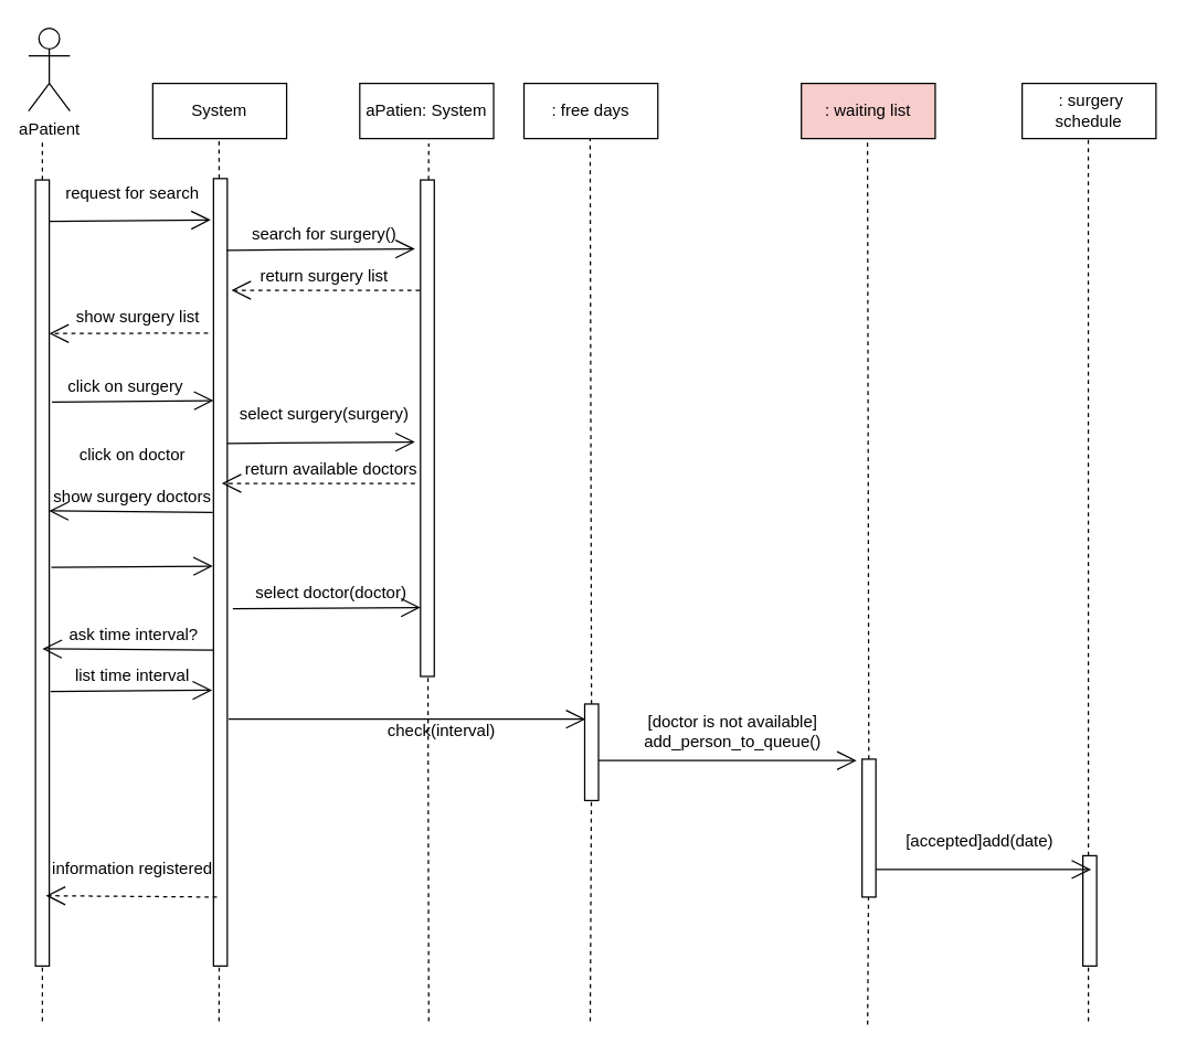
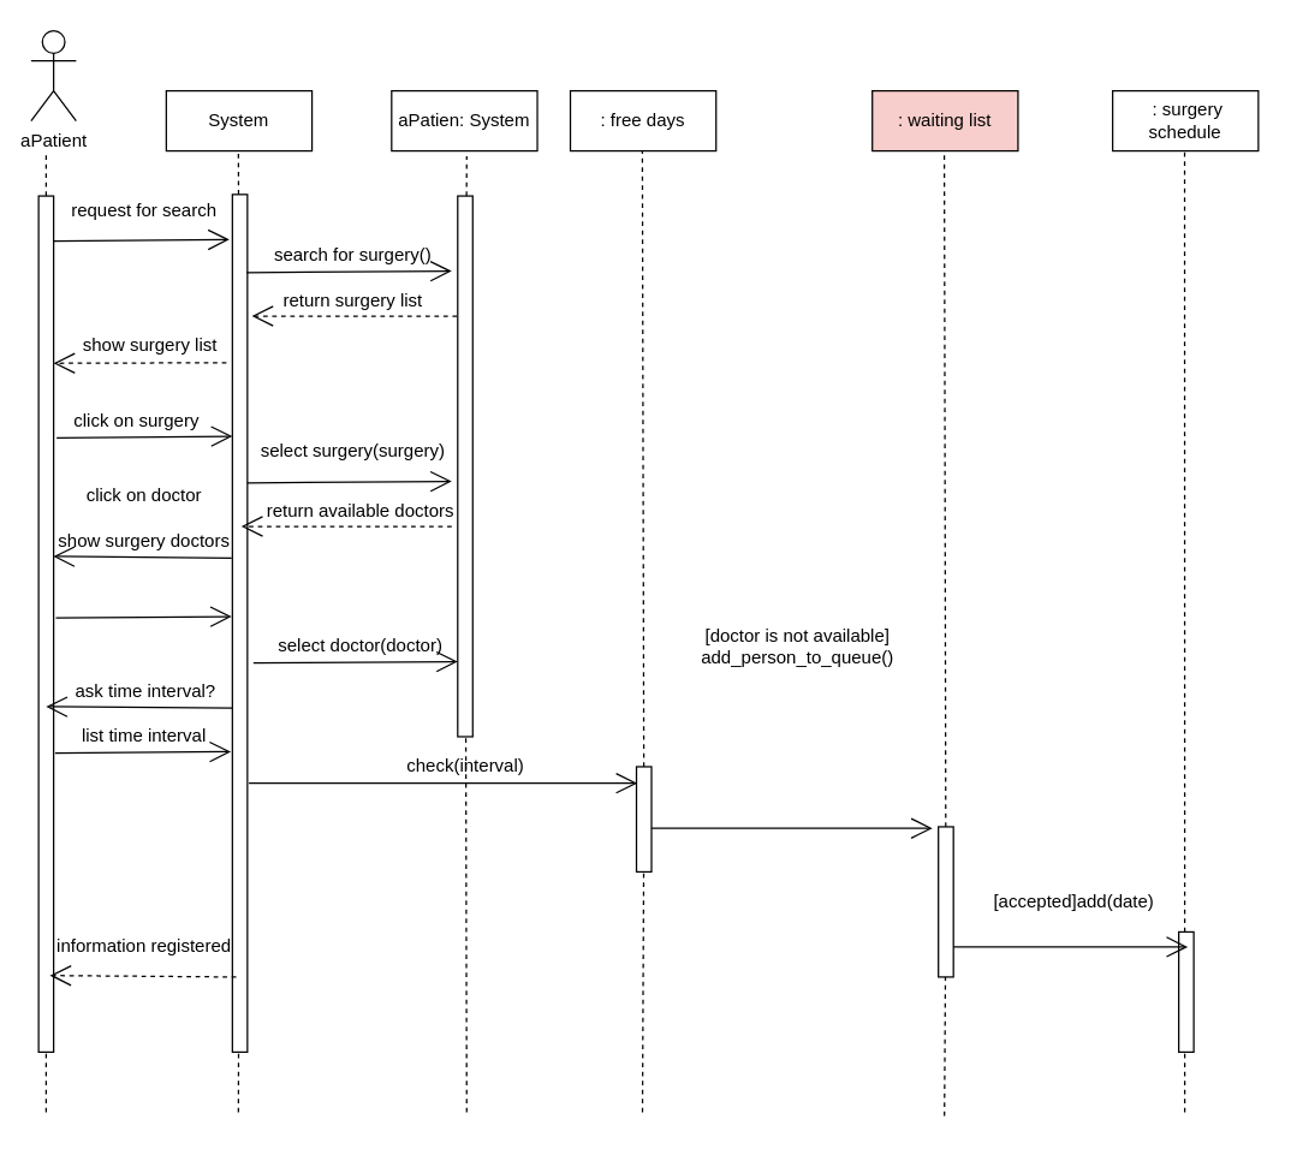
- <mxCell id="39" value="check(interval)" style="text;html=1;align=center;verticalAlign=middle;resizable=0;points=[];;autosize=1;" parent="1" vertex="1"><mxGeometry x="274" y="520" width="90" height="20" as="geometry" /></mxCell>
+ <mxCell id="39" value="check(interval)" style="text;html=1;align=center;verticalAlign=middle;resizable=0;points=[];;autosize=1;" parent="1" vertex="1"><mxGeometry x="264" y="500" width="90" height="20" as="geometry" /></mxCell>
- <mxCell id="46" value="[doctor is not available]&lt;br&gt;&lt;span style=&quot;text-align: left&quot;&gt;add_person_to_queue()&lt;/span&gt;" style="text;html=1;align=center;verticalAlign=middle;resizable=0;points=[];;autosize=1;" parent="1" vertex="1"><mxGeometry x="460" y="515" width="140" height="30" as="geometry" /></mxCell>
+ <mxCell id="46" value="[doctor is not available]&lt;br&gt;&lt;span style=&quot;text-align: left&quot;&gt;add_person_to_queue()&lt;/span&gt;" style="text;html=1;align=center;verticalAlign=middle;resizable=0;points=[];;autosize=1;" parent="1" vertex="1"><mxGeometry x="460" y="415" width="140" height="30" as="geometry" /></mxCell>
- <mxCell id="54" value="[accepted]add(date)" style="text;html=1;align=center;verticalAlign=middle;resizable=0;points=[];;autosize=1;" parent="1" vertex="1"><mxGeometry x="649" y="600" width="120" height="20" as="geometry" /></mxCell>
+ <mxCell id="54" value="[accepted]add(date)" style="text;html=1;align=center;verticalAlign=middle;resizable=0;points=[];;autosize=1;" parent="1" vertex="1"><mxGeometry x="654" y="590" width="120" height="20" as="geometry" /></mxCell>
